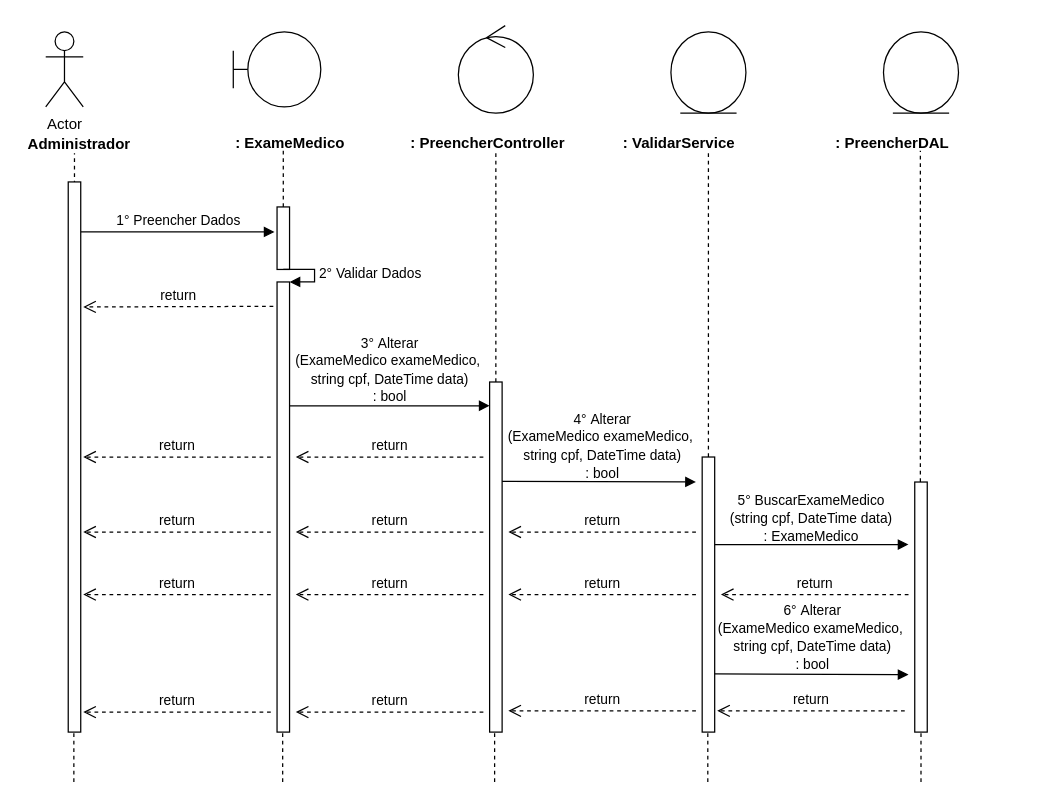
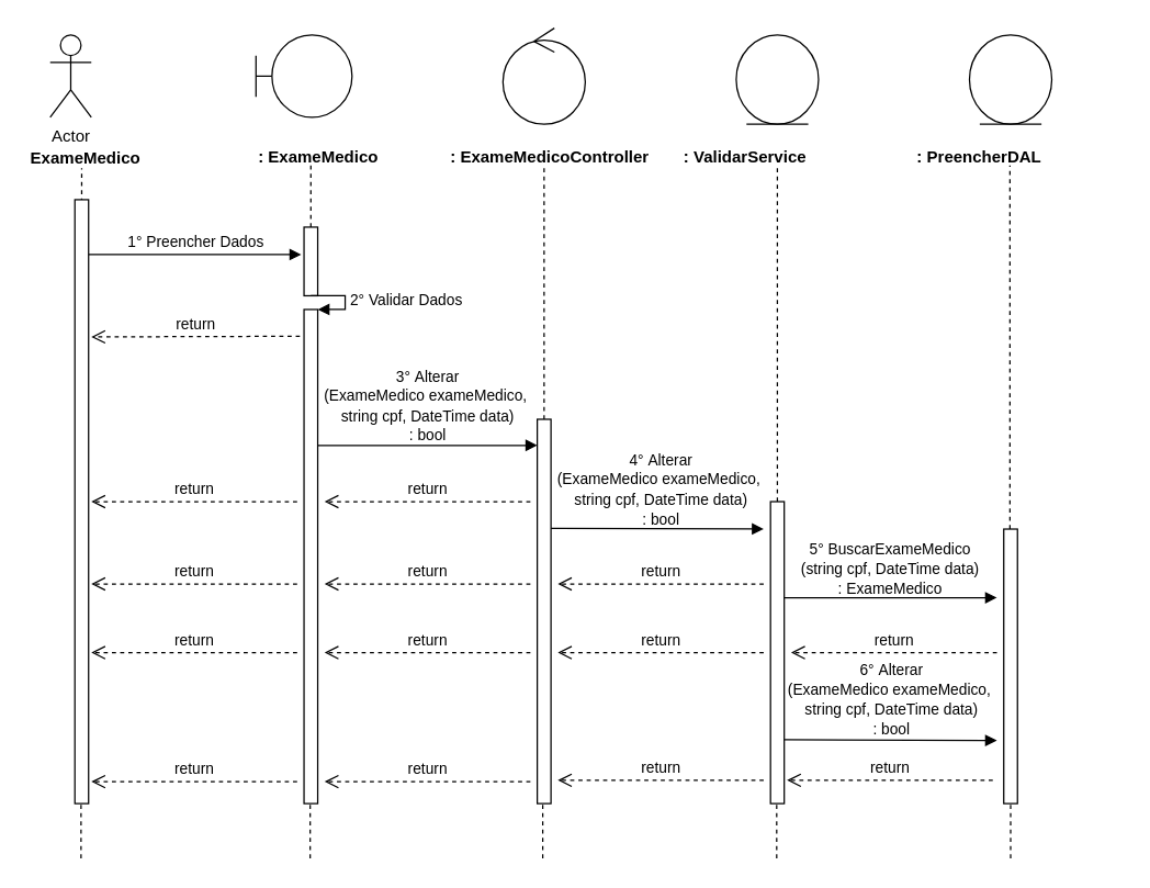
- <mxCell id="9" value="&lt;b&gt;: &lt;/b&gt;&lt;b&gt;Preencher&lt;/b&gt;&lt;b&gt;Controller&lt;/b&gt;" parent="1" vertex="1" style="text;html=1;"><mxGeometry as="geometry" height="30" width="150" y="100" x="326" /></mxCell>
+ <mxCell id="9" value="&lt;b&gt;: &lt;/b&gt;&lt;b&gt;ExameMedico&lt;/b&gt;&lt;b&gt;Controller&lt;/b&gt;" parent="1" vertex="1" style="text;html=1;"><mxGeometry as="geometry" height="30" width="150" y="100" x="326" /></mxCell>
- <mxCell id="3" value="&lt;b&gt;Administrador&lt;/b&gt;" parent="1" vertex="1" style="text;html=1;resizable=0;points=[];autosize=1;align=left;verticalAlign=top;spacingTop=-4;"><mxGeometry as="geometry" height="20" width="100" y="105" x="20" /></mxCell>
+ <mxCell id="3" value="&lt;b&gt;ExameMedico&lt;/b&gt;" parent="1" vertex="1" style="text;html=1;resizable=0;points=[];autosize=1;align=left;verticalAlign=top;spacingTop=-4;"><mxGeometry as="geometry" height="20" width="100" y="105" x="20" /></mxCell>
